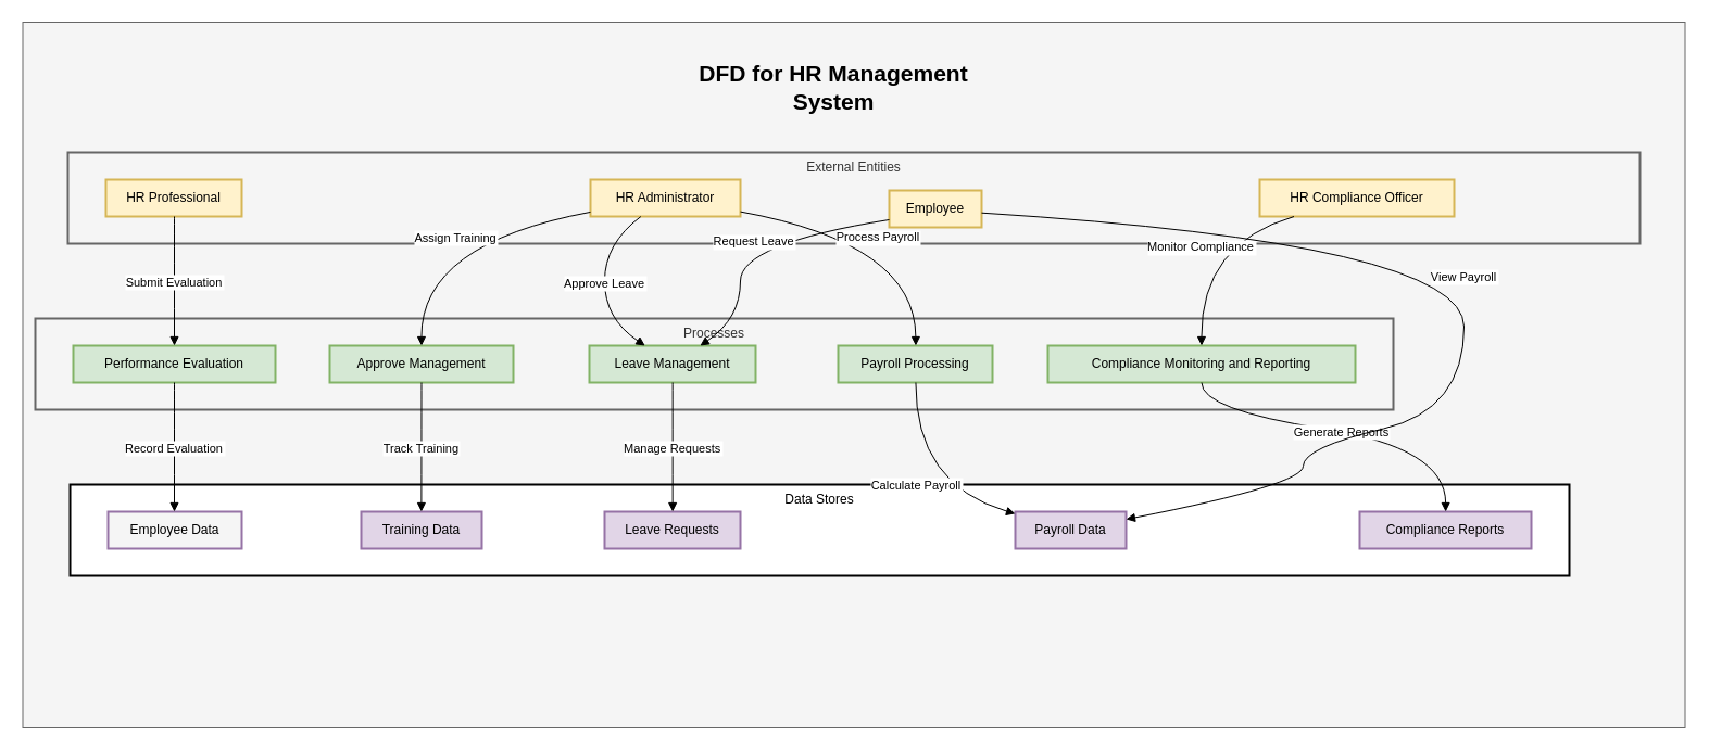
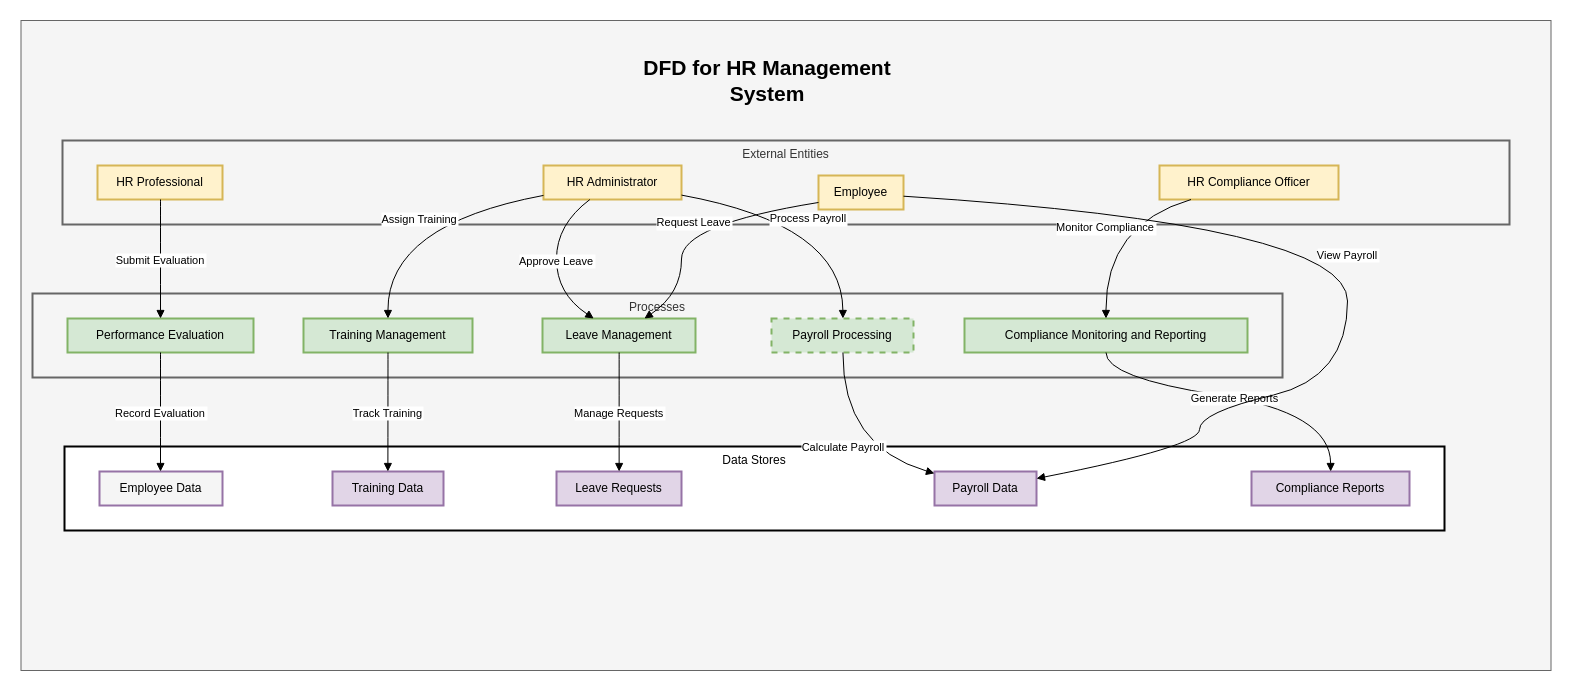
- <mxCell id="11" value="Approve Management" style="whiteSpace=wrap;strokeWidth=2;fillColor=#d5e8d4;strokeColor=#82b366;" parent="1" vertex="1"><mxGeometry x="303" y="318" width="169" height="34" as="geometry" /></mxCell>
+ <mxCell id="11" value="Training Management" style="whiteSpace=wrap;strokeWidth=2;fillColor=#d5e8d4;strokeColor=#82b366;" parent="1" vertex="1"><mxGeometry x="303" y="318" width="169" height="34" as="geometry" /></mxCell>
- <mxCell id="13" value="Payroll Processing" style="whiteSpace=wrap;strokeWidth=2;fillColor=#d5e8d4;strokeColor=#82b366;" parent="1" vertex="1"><mxGeometry x="771" y="318" width="142" height="34" as="geometry" /></mxCell>
+ <mxCell id="13" value="Payroll Processing" style="whiteSpace=wrap;strokeWidth=2;fillColor=#d5e8d4;strokeColor=#82b366;dashed=1;" parent="1" vertex="1"><mxGeometry x="771" y="318" width="142" height="34" as="geometry" /></mxCell>
